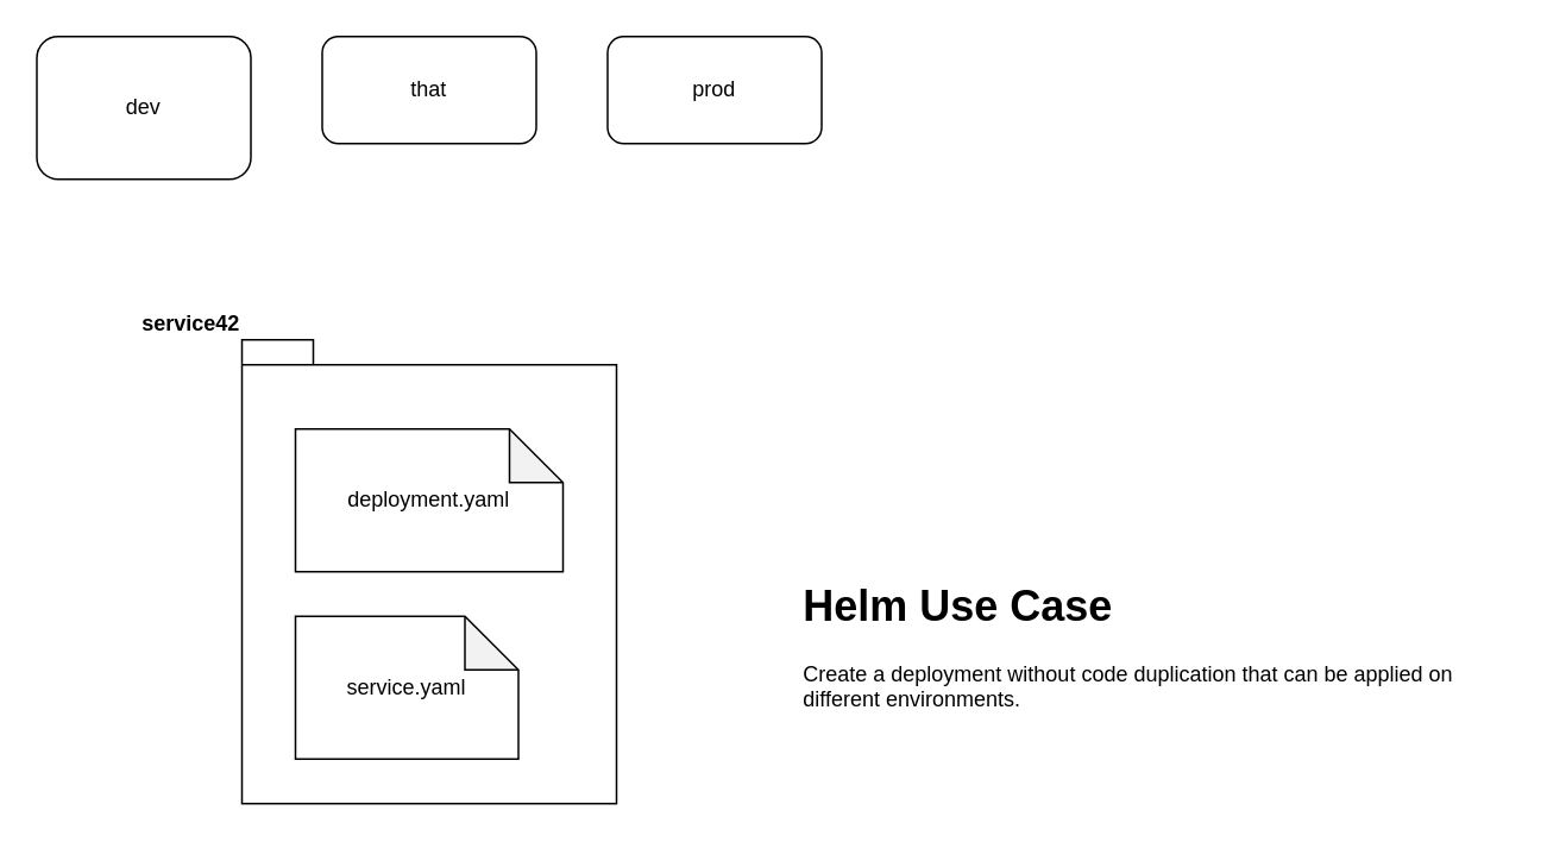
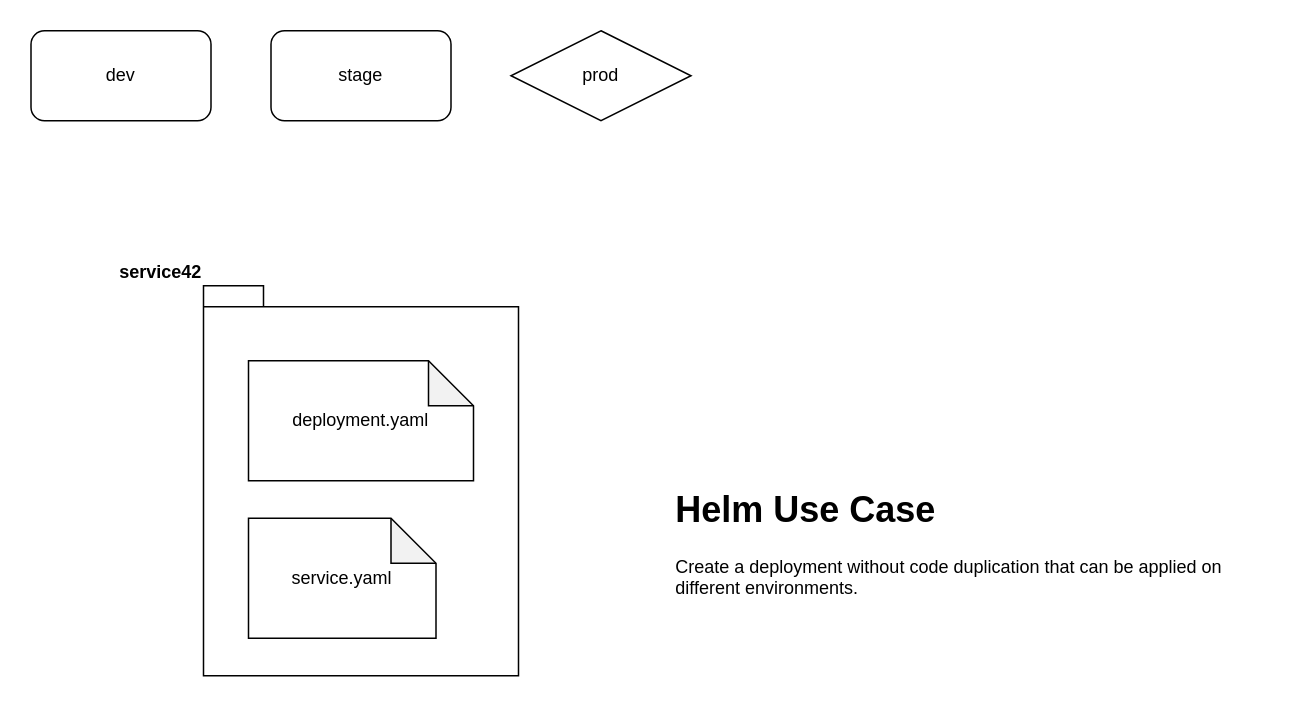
- <mxCell id="4" value="that" style="rounded=1;whiteSpace=wrap;html=1;" parent="1" vertex="1"><mxGeometry x="180" y="20" width="120" height="60" as="geometry" /></mxCell>
+ <mxCell id="4" value="stage" style="rounded=1;whiteSpace=wrap;html=1;" parent="1" vertex="1"><mxGeometry x="180" y="20" width="120" height="60" as="geometry" /></mxCell>
- <mxCell id="5" value="prod" style="rounded=1;whiteSpace=wrap;html=1;" parent="1" vertex="1"><mxGeometry x="340" y="20" width="120" height="60" as="geometry" /></mxCell>
+ <mxCell id="5" value="prod" style="rhombus;whiteSpace=wrap;html=1;" parent="1" vertex="1"><mxGeometry x="340" y="20" width="120" height="60" as="geometry" /></mxCell>
- <mxCell id="3" value="dev" style="rounded=1;whiteSpace=wrap;html=1;" parent="1" vertex="1"><mxGeometry x="20" y="20" width="120" height="80" as="geometry" /></mxCell>
+ <mxCell id="3" value="dev" style="rounded=1;whiteSpace=wrap;html=1;" parent="1" vertex="1"><mxGeometry x="20" y="20" width="120" height="60" as="geometry" /></mxCell>
